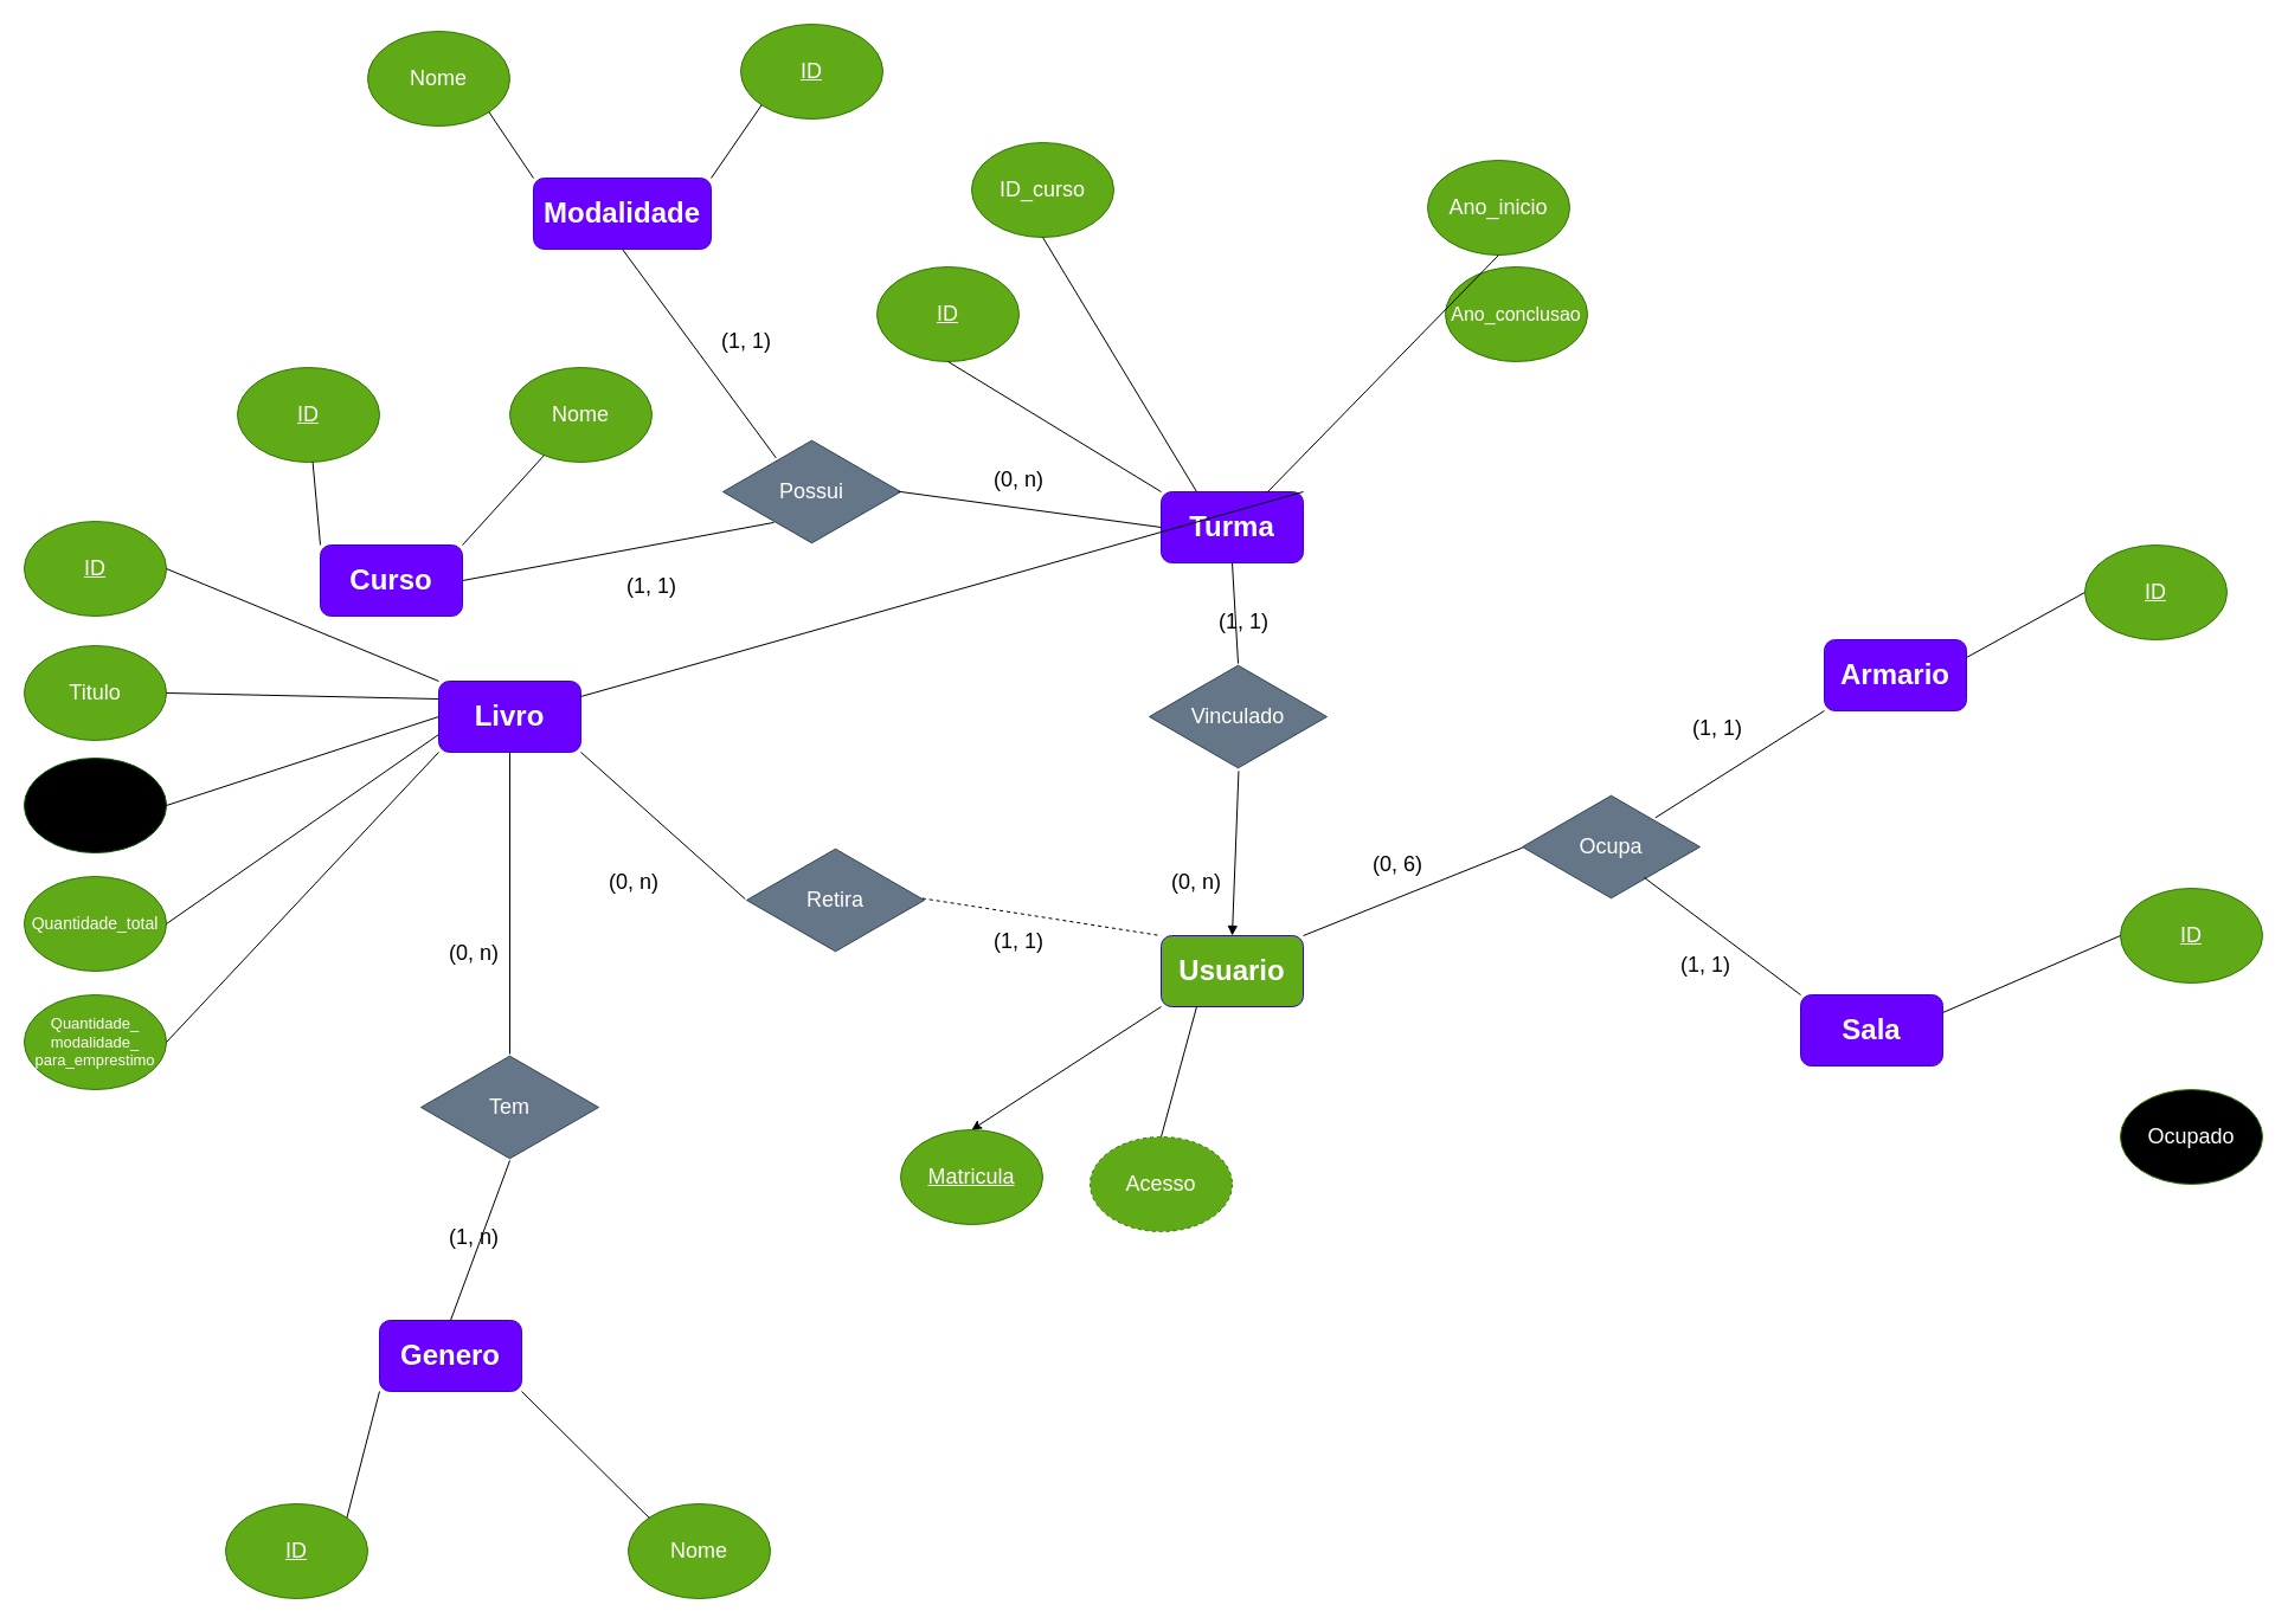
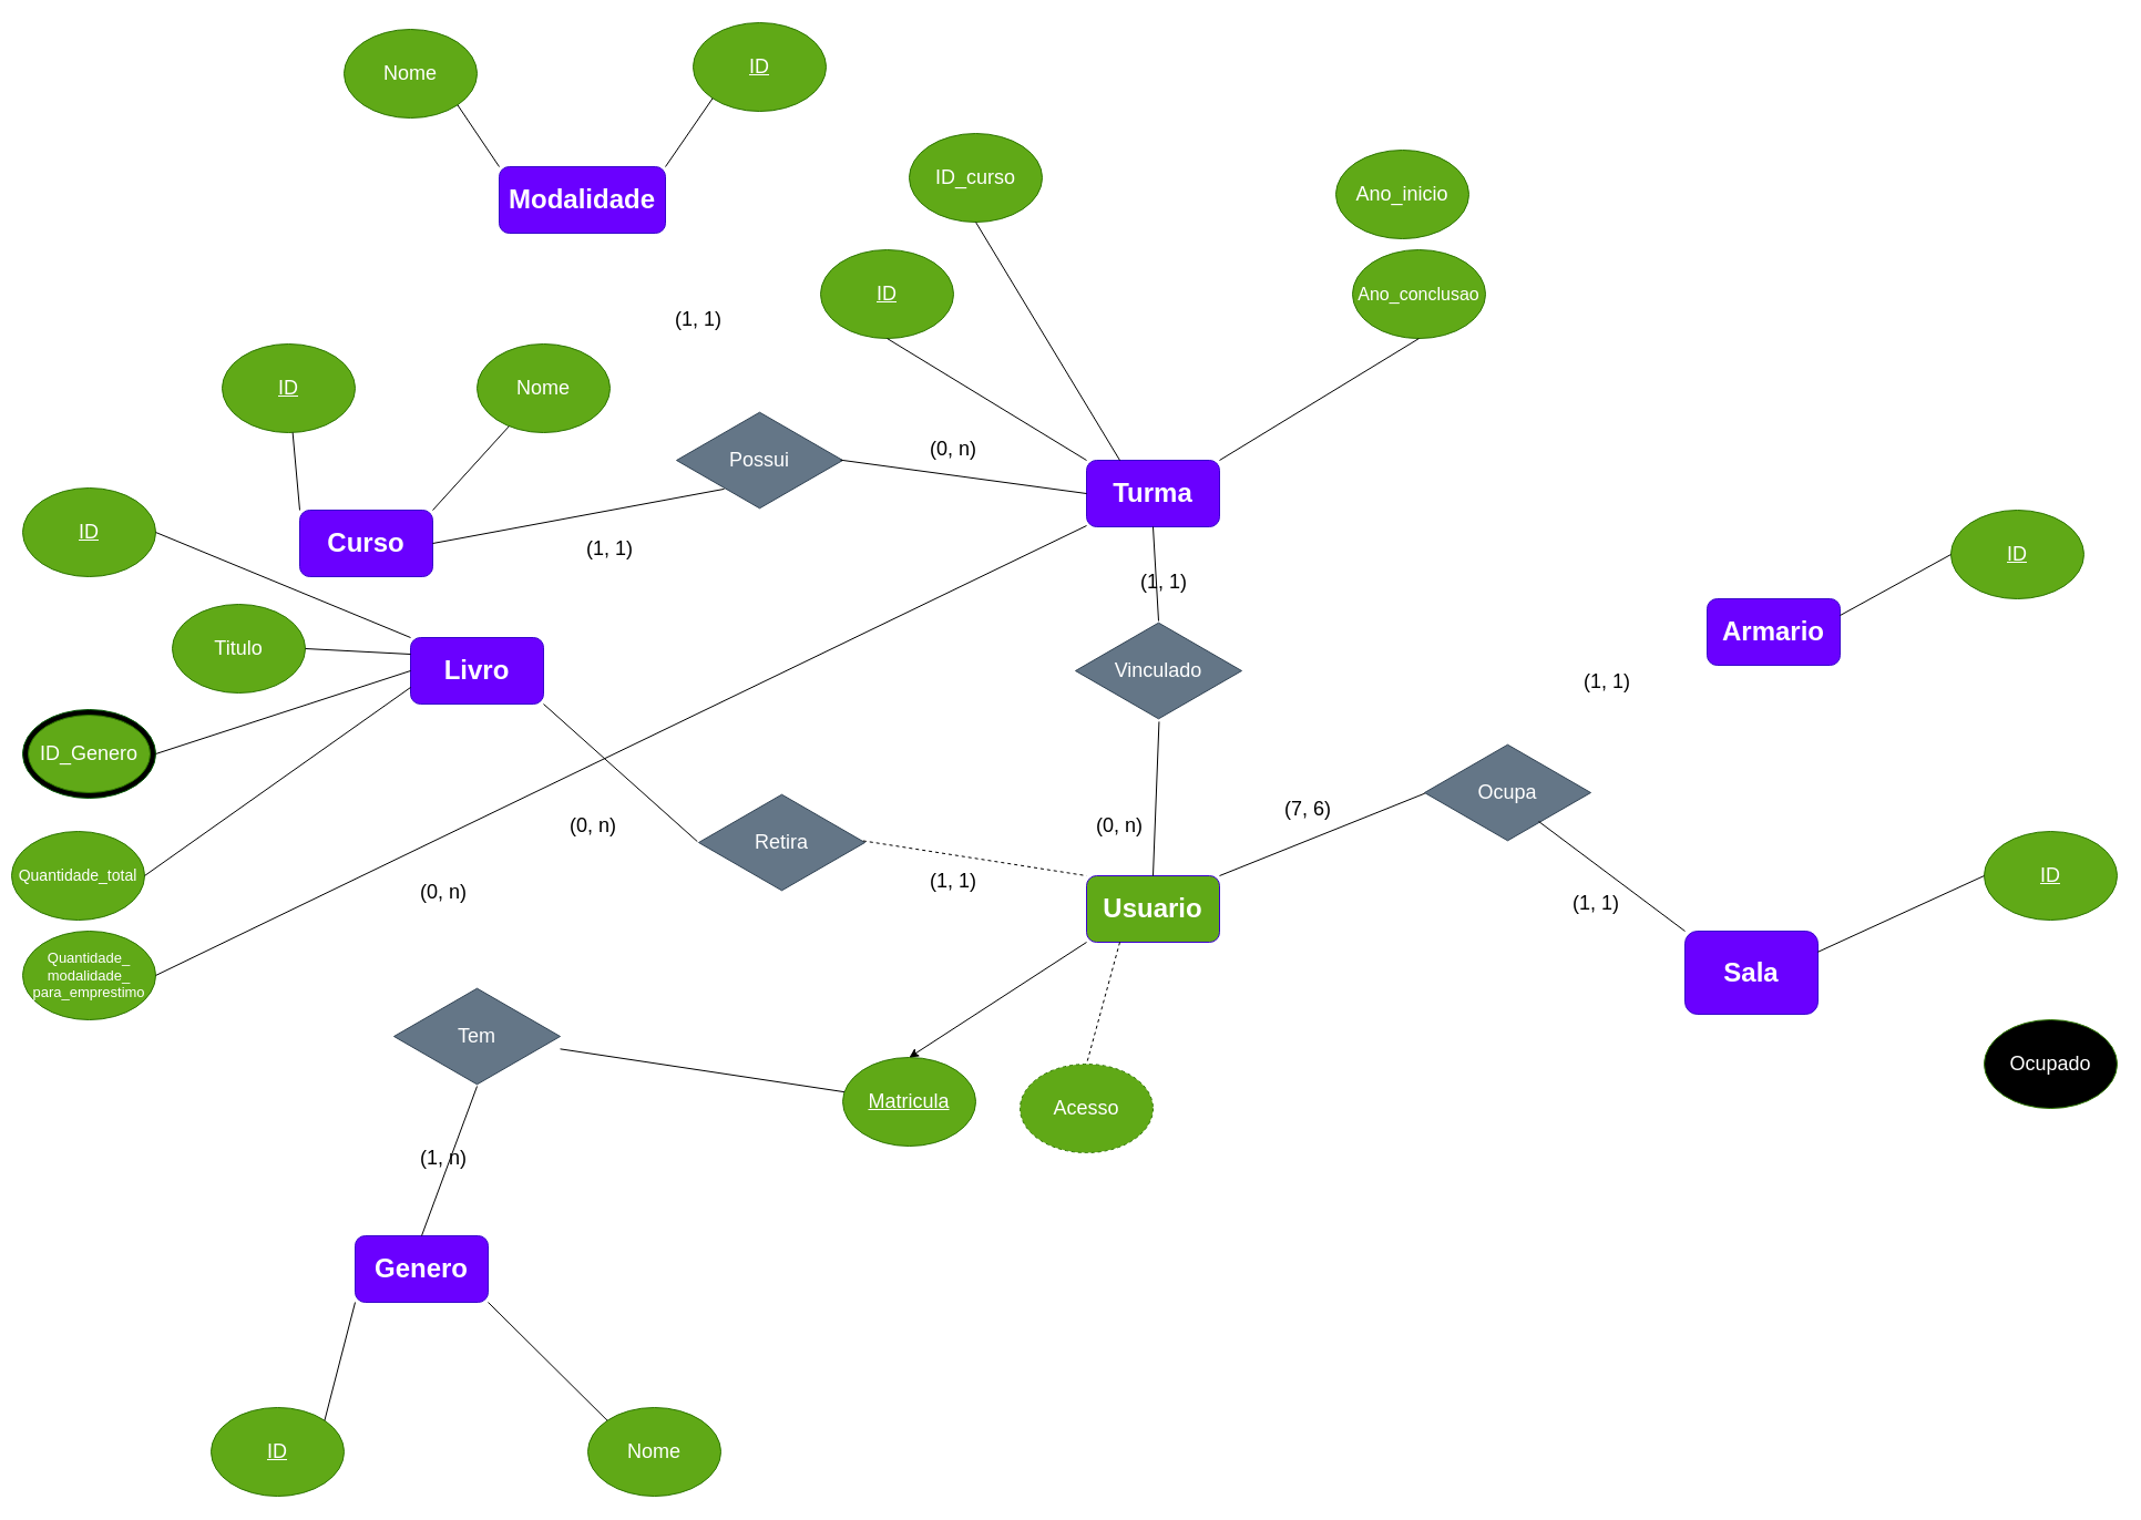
- <mxCell id="66" value="" style="endArrow=none;html=1;rounded=0;entryX=0.5;entryY=1;entryDx=0;entryDy=0;exitX=0.299;exitY=0.182;exitDx=0;exitDy=0;exitPerimeter=0;" parent="1" source="63" target="39" edge="1"><mxGeometry width="50" height="50" relative="1" as="geometry"><mxPoint x="940" y="480" as="sourcePoint" /><mxPoint x="990" y="430" as="targetPoint" /></mxGeometry></mxCell>
- <mxCell id="33" value="" style="endArrow=none;html=1;rounded=0;entryX=0.5;entryY=1;entryDx=0;entryDy=0;exitX=0.75;exitY=0;exitDx=0;exitDy=0;" parent="1" source="25" target="28" edge="1"><mxGeometry width="50" height="50" relative="1" as="geometry"><mxPoint x="1000" y="345" as="sourcePoint" /><mxPoint x="1050" y="295" as="targetPoint" /></mxGeometry></mxCell>
- <mxCell id="31" value="" style="endArrow=none;html=1;rounded=0;exitX=1;exitY=0;exitDx=0;exitDy=0;" parent="1" source="25" target="3" edge="1"><mxGeometry width="50" height="50" relative="1" as="geometry"><mxPoint x="1000" y="345" as="sourcePoint" /><mxPoint x="1050" y="295" as="targetPoint" /></mxGeometry></mxCell>
+ <mxCell id="31" value="" style="endArrow=none;html=1;rounded=0;entryX=0.5;entryY=1;entryDx=0;entryDy=0;exitX=1;exitY=0;exitDx=0;exitDy=0;" parent="1" source="25" target="29" edge="1"><mxGeometry width="50" height="50" relative="1" as="geometry"><mxPoint x="1000" y="345" as="sourcePoint" /><mxPoint x="1050" y="295" as="targetPoint" /></mxGeometry></mxCell>
- <mxCell id="9" value="&lt;font style=&quot;font-size: 18px;&quot;&gt;Titulo&lt;/font&gt;" style="ellipse;whiteSpace=wrap;html=1;fillColor=#60a917;fontColor=#ffffff;strokeColor=#2D7600;" parent="1" vertex="1"><mxGeometry x="20" y="545" width="120" height="80" as="geometry" /></mxCell>
+ <mxCell id="9" value="&lt;font style=&quot;font-size: 18px;&quot;&gt;Titulo&lt;/font&gt;" style="ellipse;whiteSpace=wrap;html=1;fillColor=#60a917;fontColor=#ffffff;strokeColor=#2D7600;" parent="1" vertex="1"><mxGeometry x="155" y="545" width="120" height="80" as="geometry" /></mxCell>
- <mxCell id="55" value="" style="endArrow=none;html=1;rounded=0;exitX=0;exitY=1;exitDx=0;exitDy=0;entryX=0.749;entryY=0.226;entryDx=0;entryDy=0;entryPerimeter=0;" parent="1" source="4" target="53" edge="1"><mxGeometry width="50" height="50" relative="1" as="geometry"><mxPoint x="1420" y="790" as="sourcePoint" /><mxPoint x="1470" y="740" as="targetPoint" /></mxGeometry></mxCell>
+ <mxCell id="49" value="&lt;font style=&quot;font-size: 18px;&quot;&gt;ID_Genero&lt;/font&gt;" style="ellipse;whiteSpace=wrap;html=1;fillColor=#60a917;fontColor=#ffffff;strokeColor=#2D7600;" parent="1" vertex="1"><mxGeometry x="25" y="645" width="110" height="70" as="geometry" /></mxCell>
- <mxCell id="72" value="(0, 6)" style="text;html=1;align=center;verticalAlign=middle;whiteSpace=wrap;rounded=0;fontSize=18;" parent="1" vertex="1"><mxGeometry x="1150" y="715" width="60" height="30" as="geometry" /></mxCell>
+ <mxCell id="72" value="(7, 6)" style="text;html=1;align=center;verticalAlign=middle;whiteSpace=wrap;rounded=0;fontSize=18;" parent="1" vertex="1"><mxGeometry x="1150" y="715" width="60" height="30" as="geometry" /></mxCell>
- <mxCell id="24" value="" style="endArrow=none;html=1;rounded=0;entryX=0;entryY=1;entryDx=0;entryDy=0;exitX=1;exitY=0.5;exitDx=0;exitDy=0;" parent="1" source="22" target="3" edge="1"><mxGeometry width="50" height="50" relative="1" as="geometry"><mxPoint x="660" y="830" as="sourcePoint" /><mxPoint x="710" y="780" as="targetPoint" /></mxGeometry></mxCell>
+ <mxCell id="24" value="" style="endArrow=none;html=1;rounded=0;exitX=1;exitY=0.5;exitDx=0;exitDy=0;" parent="1" source="22" target="25" edge="1"><mxGeometry width="50" height="50" relative="1" as="geometry"><mxPoint x="660" y="830" as="sourcePoint" /><mxPoint x="710" y="780" as="targetPoint" /></mxGeometry></mxCell>
- <mxCell id="61" value="" style="endArrow=none;html=1;rounded=0;entryX=0.5;entryY=1;entryDx=0;entryDy=0;" parent="1" source="60" target="3" edge="1"><mxGeometry width="50" height="50" relative="1" as="geometry"><mxPoint x="710" y="970" as="sourcePoint" /><mxPoint x="760" y="920" as="targetPoint" /></mxGeometry></mxCell>
+ <mxCell id="61" value="" style="endArrow=none;html=1;rounded=0;" parent="1" source="60" target="6" edge="1"><mxGeometry width="50" height="50" relative="1" as="geometry"><mxPoint x="710" y="970" as="sourcePoint" /><mxPoint x="760" y="920" as="targetPoint" /></mxGeometry></mxCell>
- <mxCell id="21" value="&lt;font style=&quot;font-size: 14px;&quot;&gt;Quantidade_total&lt;/font&gt;" style="ellipse;whiteSpace=wrap;html=1;fillColor=#60a917;fontColor=#ffffff;strokeColor=#2D7600;" parent="1" vertex="1"><mxGeometry x="20" y="740" width="120" height="80" as="geometry" /></mxCell>
+ <mxCell id="21" value="&lt;font style=&quot;font-size: 14px;&quot;&gt;Quantidade_total&lt;/font&gt;" style="ellipse;whiteSpace=wrap;html=1;fillColor=#60a917;fontColor=#ffffff;strokeColor=#2D7600;" parent="1" vertex="1"><mxGeometry x="10" y="750" width="120" height="80" as="geometry" /></mxCell>
- <mxCell id="51" value="" style="endArrow=block;html=1;rounded=0;exitX=0.503;exitY=1.01;exitDx=0;exitDy=0;exitPerimeter=0;entryX=0.5;entryY=0;entryDx=0;entryDy=0;" parent="1" source="50" target="2" edge="1"><mxGeometry relative="1" as="geometry"><mxPoint x="1100" y="740" as="sourcePoint" /><mxPoint x="1260" y="740" as="targetPoint" /></mxGeometry></mxCell>
+ <mxCell id="51" value="" style="endArrow=none;html=1;rounded=0;exitX=0.503;exitY=1.01;exitDx=0;exitDy=0;exitPerimeter=0;entryX=0.5;entryY=0;entryDx=0;entryDy=0;" parent="1" source="50" target="2" edge="1"><mxGeometry relative="1" as="geometry"><mxPoint x="1100" y="740" as="sourcePoint" /><mxPoint x="1260" y="740" as="targetPoint" /></mxGeometry></mxCell>
- <mxCell id="5" value="&lt;h1&gt;Sala&lt;/h1&gt;" style="rounded=1;whiteSpace=wrap;html=1;fillColor=#6a00ff;fontColor=#ffffff;strokeColor=#3700CC;" parent="1" vertex="1"><mxGeometry x="1520" y="840" width="120" height="60" as="geometry" /></mxCell>
+ <mxCell id="5" value="&lt;h1&gt;Sala&lt;/h1&gt;" style="rounded=1;whiteSpace=wrap;html=1;fillColor=#6a00ff;fontColor=#ffffff;strokeColor=#3700CC;" parent="1" vertex="1"><mxGeometry x="1520" y="840" width="120" height="75" as="geometry" /></mxCell>
- <mxCell id="15" value="" style="endArrow=none;html=1;rounded=0;entryX=0.5;entryY=0;entryDx=0;entryDy=0;exitX=0.25;exitY=1;exitDx=0;exitDy=0;" parent="1" source="2" target="7" edge="1"><mxGeometry width="50" height="50" relative="1" as="geometry"><mxPoint x="950" y="890" as="sourcePoint" /><mxPoint x="1380" y="920" as="targetPoint" /></mxGeometry></mxCell>
+ <mxCell id="15" value="" style="endArrow=none;html=1;rounded=0;entryX=0.5;entryY=0;entryDx=0;entryDy=0;exitX=0.25;exitY=1;exitDx=0;exitDy=0;dashed=1;" parent="1" source="2" target="7" edge="1"><mxGeometry width="50" height="50" relative="1" as="geometry"><mxPoint x="950" y="890" as="sourcePoint" /><mxPoint x="1380" y="920" as="targetPoint" /></mxGeometry></mxCell>
